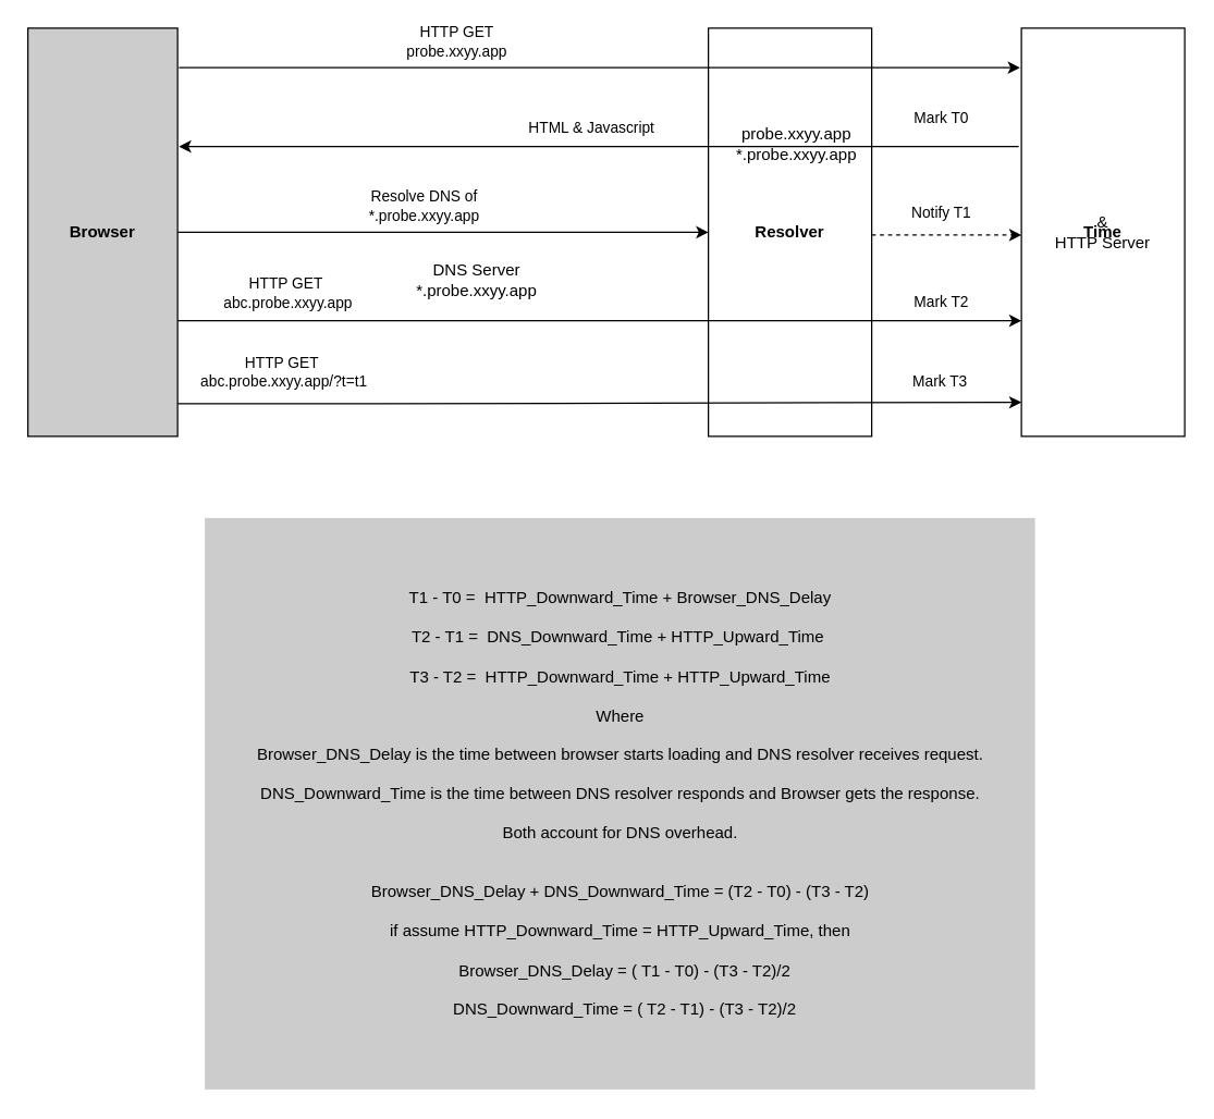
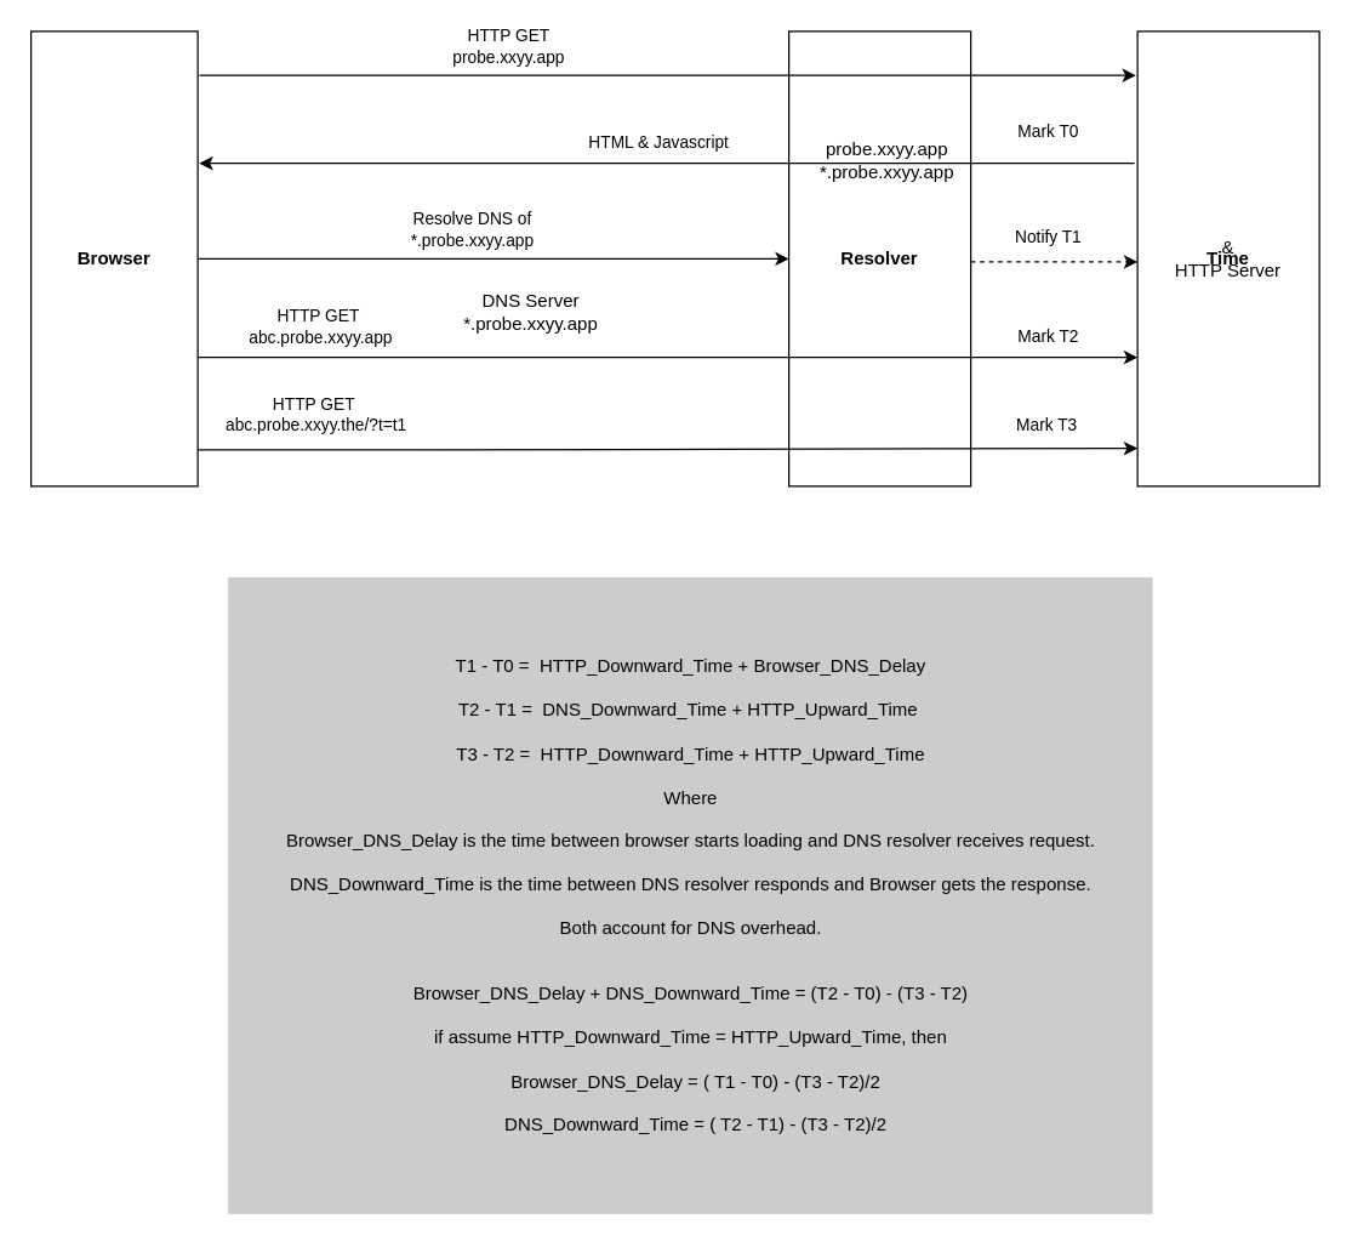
- <mxCell id="2" value="&lt;h4&gt;Browser&lt;/h4&gt;" style="rounded=0;whiteSpace=wrap;html=1;fillColor=#cccccc;" parent="1" vertex="1"><mxGeometry x="20" y="20" width="110" height="300" as="geometry" /></mxCell>
+ <mxCell id="2" value="&lt;h4&gt;Browser&lt;/h4&gt;" style="rounded=0;whiteSpace=wrap;html=1;" parent="1" vertex="1"><mxGeometry x="20" y="20" width="110" height="300" as="geometry" /></mxCell>
- <mxCell id="17" value="HTTP GET&amp;nbsp;&lt;br&gt;abc.probe.xxyy.app/?t=t1" style="edgeLabel;html=1;align=center;verticalAlign=middle;resizable=0;points=[];" parent="1" vertex="1" connectable="0"><mxGeometry x="210" y="233" as="geometry"><mxPoint x="-3" y="39" as="offset" /></mxGeometry></mxCell>
+ <mxCell id="17" value="HTTP GET&amp;nbsp;&lt;br&gt;abc.probe.xxyy.the/?t=t1" style="edgeLabel;html=1;align=center;verticalAlign=middle;resizable=0;points=[];" parent="1" vertex="1" connectable="0"><mxGeometry x="210" y="233" as="geometry"><mxPoint x="-3" y="39" as="offset" /></mxGeometry></mxCell>
